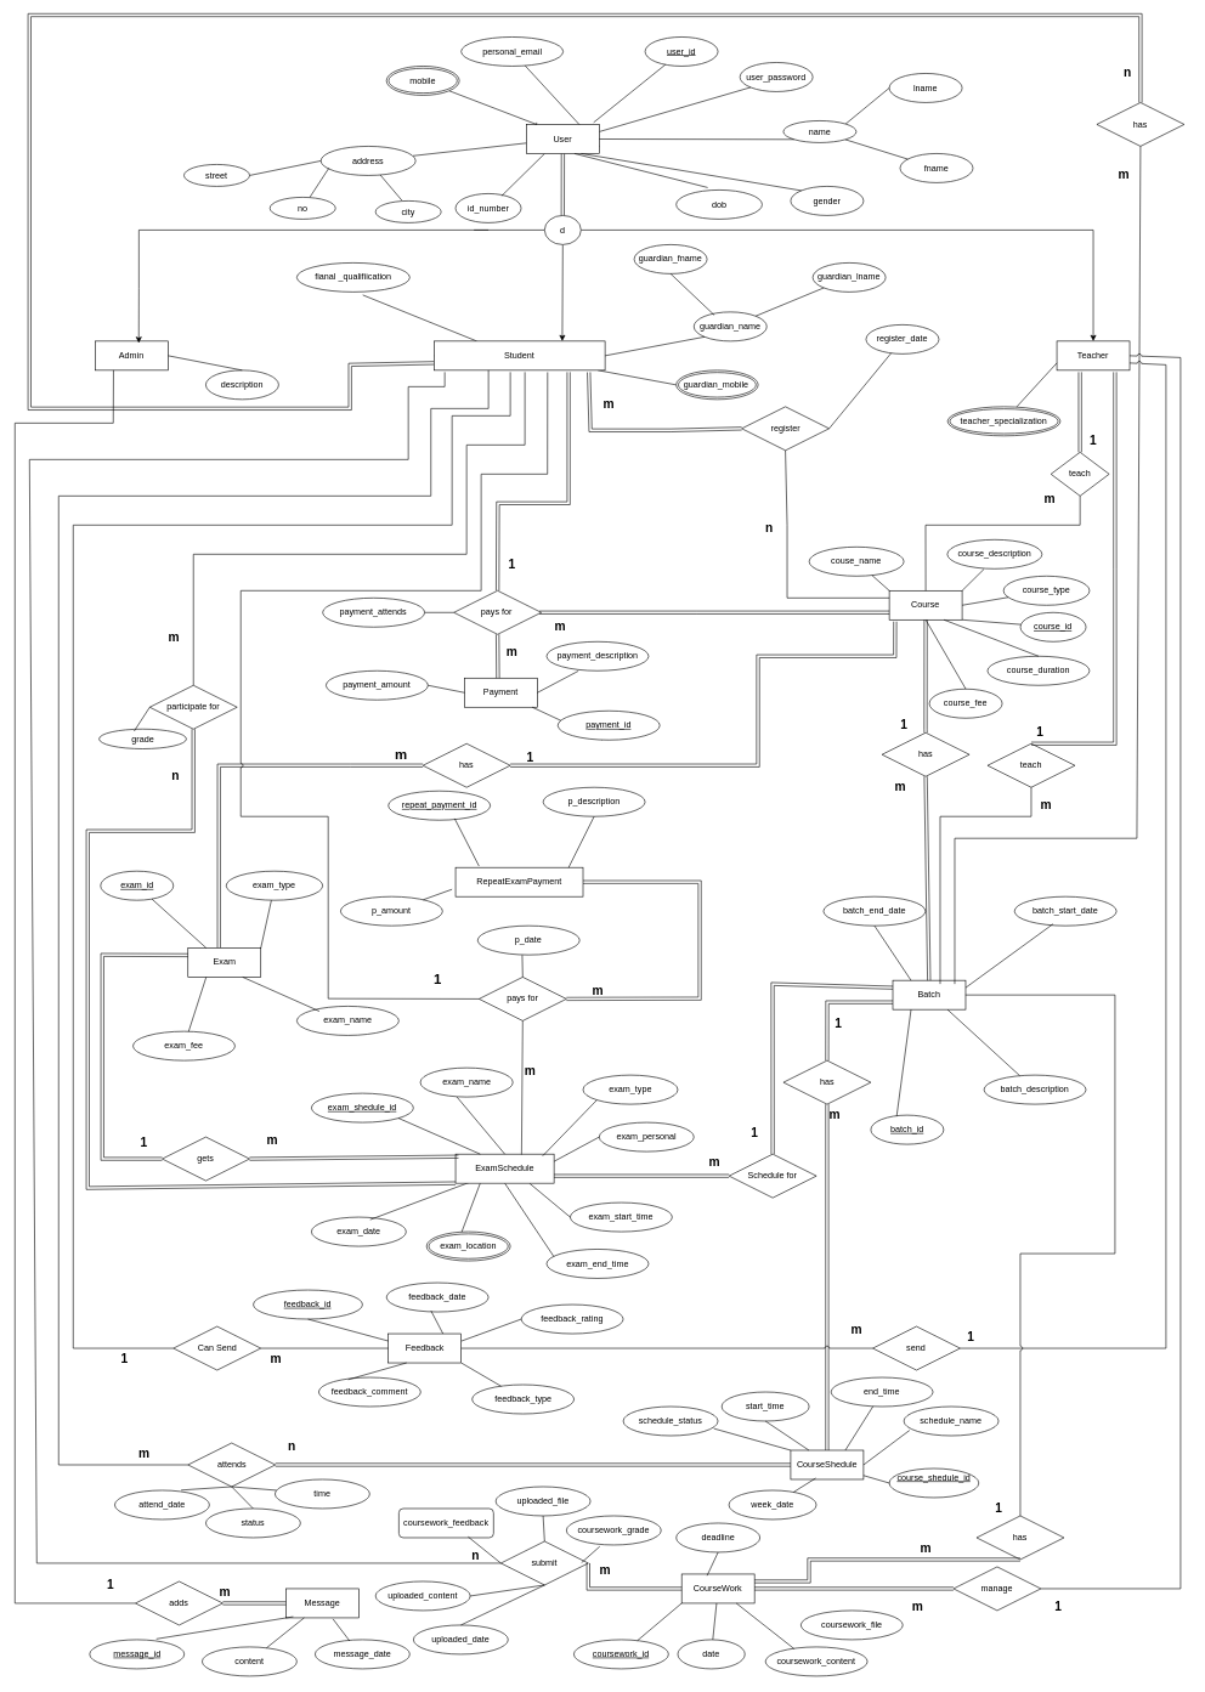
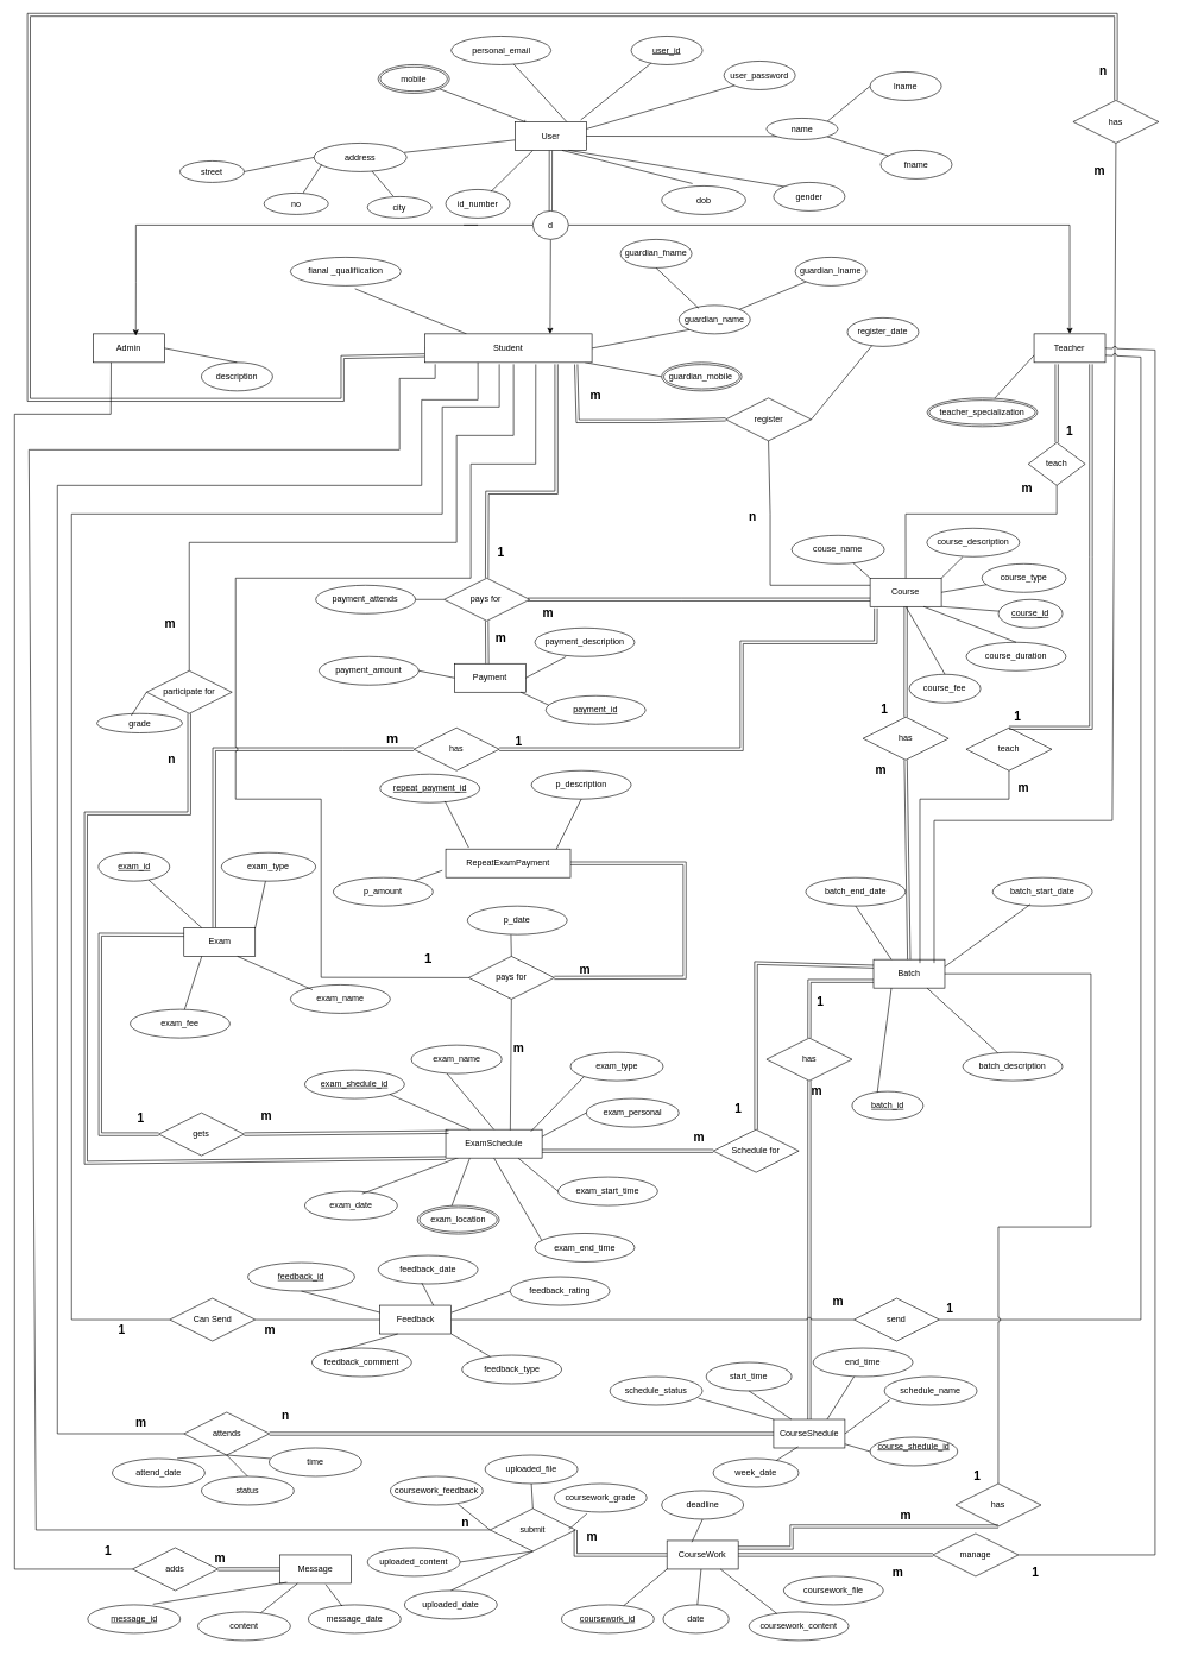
- <mxCell id="59" value="exam_end_time" style="ellipse;whiteSpace=wrap;html=1;align=center;" parent="1" vertex="1"><mxGeometry x="749.83" y="1714" width="140" height="40" as="geometry" /></mxCell>
+ <mxCell id="59" value="exam_end_time" style="ellipse;whiteSpace=wrap;html=1;align=center;" parent="1" vertex="1"><mxGeometry x="749.83" y="1729" width="140" height="40" as="geometry" /></mxCell>
- <mxCell id="275" value="coursework_feedback" style="whiteSpace=wrap;html=1;align=center;rounded=1;" parent="1" vertex="1"><mxGeometry x="547" y="2070" width="130" height="40" as="geometry" /></mxCell>
+ <mxCell id="275" value="coursework_feedback" style="ellipse;whiteSpace=wrap;html=1;align=center;" parent="1" vertex="1"><mxGeometry x="547" y="2070" width="130" height="40" as="geometry" /></mxCell>
